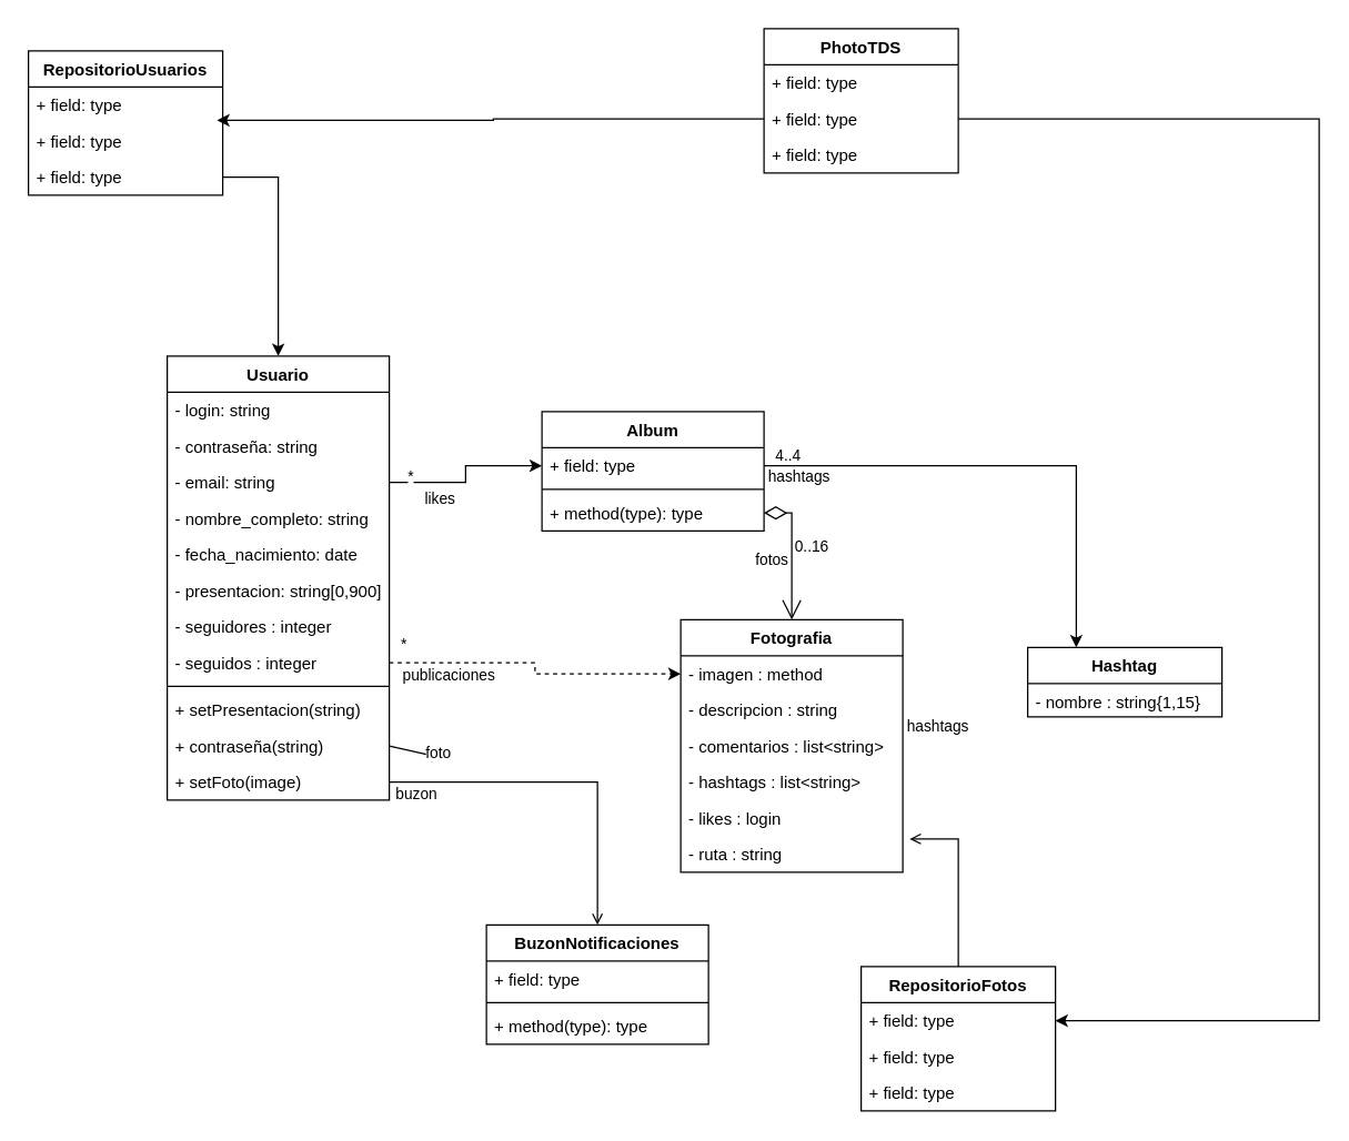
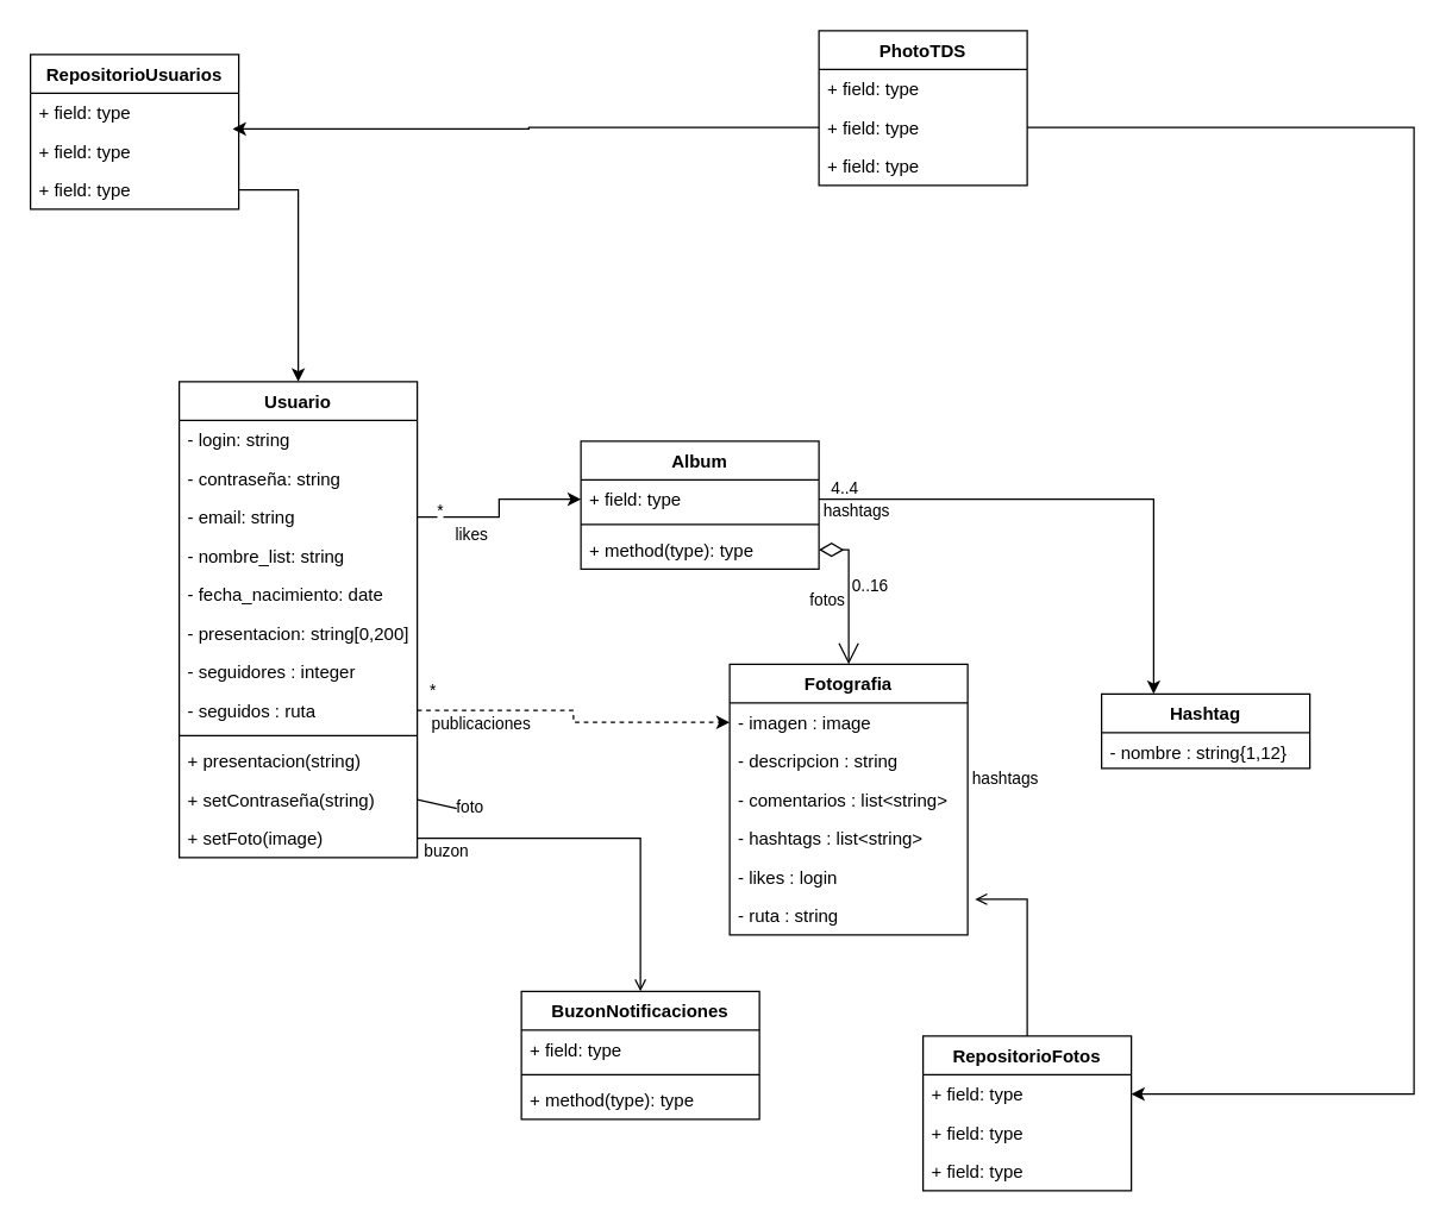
- <mxCell id="6" value="- nombre_completo: string" style="text;strokeColor=none;fillColor=none;align=left;verticalAlign=top;spacingLeft=4;spacingRight=4;overflow=hidden;rotatable=0;points=[[0,0.5],[1,0.5]];portConstraint=eastwest;" parent="2" vertex="1"><mxGeometry y="104" width="160" height="26" as="geometry" /></mxCell>
+ <mxCell id="6" value="- nombre_list: string" style="text;strokeColor=none;fillColor=none;align=left;verticalAlign=top;spacingLeft=4;spacingRight=4;overflow=hidden;rotatable=0;points=[[0,0.5],[1,0.5]];portConstraint=eastwest;" parent="2" vertex="1"><mxGeometry y="104" width="160" height="26" as="geometry" /></mxCell>
- <mxCell id="8" value="- presentacion: string[0,900]" style="text;strokeColor=none;fillColor=none;align=left;verticalAlign=top;spacingLeft=4;spacingRight=4;overflow=hidden;rotatable=0;points=[[0,0.5],[1,0.5]];portConstraint=eastwest;" parent="2" vertex="1"><mxGeometry y="156" width="160" height="26" as="geometry" /></mxCell>
+ <mxCell id="8" value="- presentacion: string[0,200]" style="text;strokeColor=none;fillColor=none;align=left;verticalAlign=top;spacingLeft=4;spacingRight=4;overflow=hidden;rotatable=0;points=[[0,0.5],[1,0.5]];portConstraint=eastwest;" parent="2" vertex="1"><mxGeometry y="156" width="160" height="26" as="geometry" /></mxCell>
- <mxCell id="10" value="- seguidos : integer&#10;" style="text;strokeColor=none;fillColor=none;align=left;verticalAlign=top;spacingLeft=4;spacingRight=4;overflow=hidden;rotatable=0;points=[[0,0.5],[1,0.5]];portConstraint=eastwest;" vertex="1" parent="2"><mxGeometry y="208" width="160" height="26" as="geometry" /></mxCell>
+ <mxCell id="10" value="- seguidos : ruta&#10;" style="text;strokeColor=none;fillColor=none;align=left;verticalAlign=top;spacingLeft=4;spacingRight=4;overflow=hidden;rotatable=0;points=[[0,0.5],[1,0.5]];portConstraint=eastwest;" vertex="1" parent="2"><mxGeometry y="208" width="160" height="26" as="geometry" /></mxCell>
- <mxCell id="16" value="- imagen : method&#10;" style="text;strokeColor=none;fillColor=none;align=left;verticalAlign=top;spacingLeft=4;spacingRight=4;overflow=hidden;rotatable=0;points=[[0,0.5],[1,0.5]];portConstraint=eastwest;" parent="15" vertex="1"><mxGeometry y="26" width="160" height="26" as="geometry" /></mxCell>
+ <mxCell id="16" value="- imagen : image&#10;" style="text;strokeColor=none;fillColor=none;align=left;verticalAlign=top;spacingLeft=4;spacingRight=4;overflow=hidden;rotatable=0;points=[[0,0.5],[1,0.5]];portConstraint=eastwest;" parent="15" vertex="1"><mxGeometry y="26" width="160" height="26" as="geometry" /></mxCell>
- <mxCell id="34" value="- nombre : string{1,15}" style="text;strokeColor=none;fillColor=none;align=left;verticalAlign=top;spacingLeft=4;spacingRight=4;overflow=hidden;rotatable=0;points=[[0,0.5],[1,0.5]];portConstraint=eastwest;" vertex="1" parent="33"><mxGeometry y="26" width="140" height="24" as="geometry" /></mxCell>
+ <mxCell id="34" value="- nombre : string{1,12}" style="text;strokeColor=none;fillColor=none;align=left;verticalAlign=top;spacingLeft=4;spacingRight=4;overflow=hidden;rotatable=0;points=[[0,0.5],[1,0.5]];portConstraint=eastwest;" vertex="1" parent="33"><mxGeometry y="26" width="140" height="24" as="geometry" /></mxCell>
- <mxCell id="12" value="+ setPresentacion(string)&#10;" style="text;strokeColor=none;fillColor=none;align=left;verticalAlign=top;spacingLeft=4;spacingRight=4;overflow=hidden;rotatable=0;points=[[0,0.5],[1,0.5]];portConstraint=eastwest;" parent="2" vertex="1"><mxGeometry y="242" width="160" height="26" as="geometry" /></mxCell>
+ <mxCell id="12" value="+ presentacion(string)&#10;" style="text;strokeColor=none;fillColor=none;align=left;verticalAlign=top;spacingLeft=4;spacingRight=4;overflow=hidden;rotatable=0;points=[[0,0.5],[1,0.5]];portConstraint=eastwest;" parent="2" vertex="1"><mxGeometry y="242" width="160" height="26" as="geometry" /></mxCell>
- <mxCell id="13" value="+ contraseña(string)" style="text;strokeColor=none;fillColor=none;align=left;verticalAlign=top;spacingLeft=4;spacingRight=4;overflow=hidden;rotatable=0;points=[[0,0.5],[1,0.5]];portConstraint=eastwest;" parent="2" vertex="1"><mxGeometry y="268" width="160" height="26" as="geometry" /></mxCell>
+ <mxCell id="13" value="+ setContraseña(string)" style="text;strokeColor=none;fillColor=none;align=left;verticalAlign=top;spacingLeft=4;spacingRight=4;overflow=hidden;rotatable=0;points=[[0,0.5],[1,0.5]];portConstraint=eastwest;" parent="2" vertex="1"><mxGeometry y="268" width="160" height="26" as="geometry" /></mxCell>
